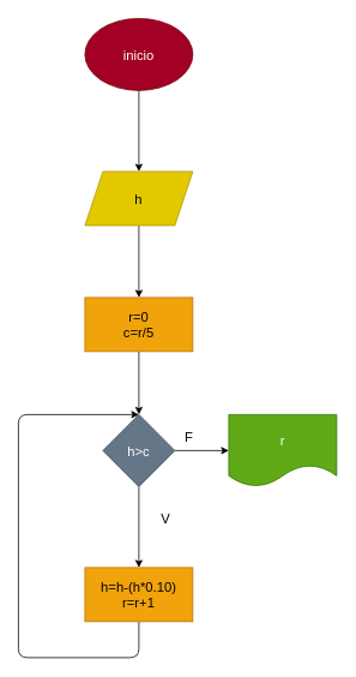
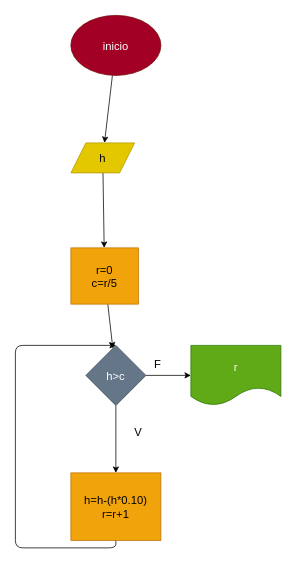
- <mxCell id="5" value="h" style="shape=parallelogram;perimeter=parallelogramPerimeter;whiteSpace=wrap;html=1;fixedSize=1;fontSize=15;fillColor=#e3c800;fontColor=#000000;strokeColor=#B09500;" vertex="1" parent="1"><mxGeometry x="94" y="190" width="120" height="60" as="geometry" /></mxCell>
+ <mxCell id="5" value="h" style="shape=parallelogram;perimeter=parallelogramPerimeter;whiteSpace=wrap;html=1;fixedSize=1;fontSize=15;fillColor=#e3c800;fontColor=#000000;strokeColor=#B09500;" vertex="1" parent="1"><mxGeometry x="94" y="190" width="85" height="40" as="geometry" /></mxCell>
- <mxCell id="7" value="r=0&lt;br&gt;c=r/5" style="whiteSpace=wrap;html=1;fontSize=15;fillColor=#f0a30a;fontColor=#000000;strokeColor=#BD7000;" vertex="1" parent="1"><mxGeometry x="94" y="330" width="120" height="60" as="geometry" /></mxCell>
+ <mxCell id="7" value="r=0&lt;br&gt;c=r/5" style="whiteSpace=wrap;html=1;fontSize=15;fillColor=#f0a30a;fontColor=#000000;strokeColor=#BD7000;" vertex="1" parent="1"><mxGeometry x="94" y="330" width="90" height="75" as="geometry" /></mxCell>
- <mxCell id="12" value="h=h-(h*0.10)&lt;br&gt;r=r+1" style="whiteSpace=wrap;html=1;fontSize=15;fillColor=#f0a30a;fontColor=#000000;strokeColor=#BD7000;" vertex="1" parent="1"><mxGeometry x="94" y="630" width="120" height="60" as="geometry" /></mxCell>
+ <mxCell id="12" value="h=h-(h*0.10)&lt;br&gt;r=r+1" style="whiteSpace=wrap;html=1;fontSize=15;fillColor=#f0a30a;fontColor=#000000;strokeColor=#BD7000;" vertex="1" parent="1"><mxGeometry x="94" y="630" width="120" height="90" as="geometry" /></mxCell>
